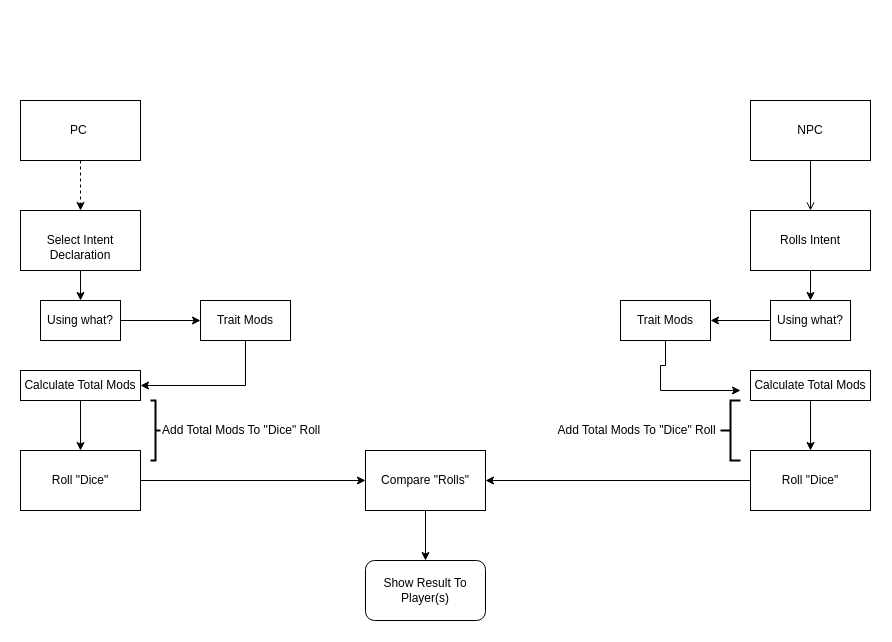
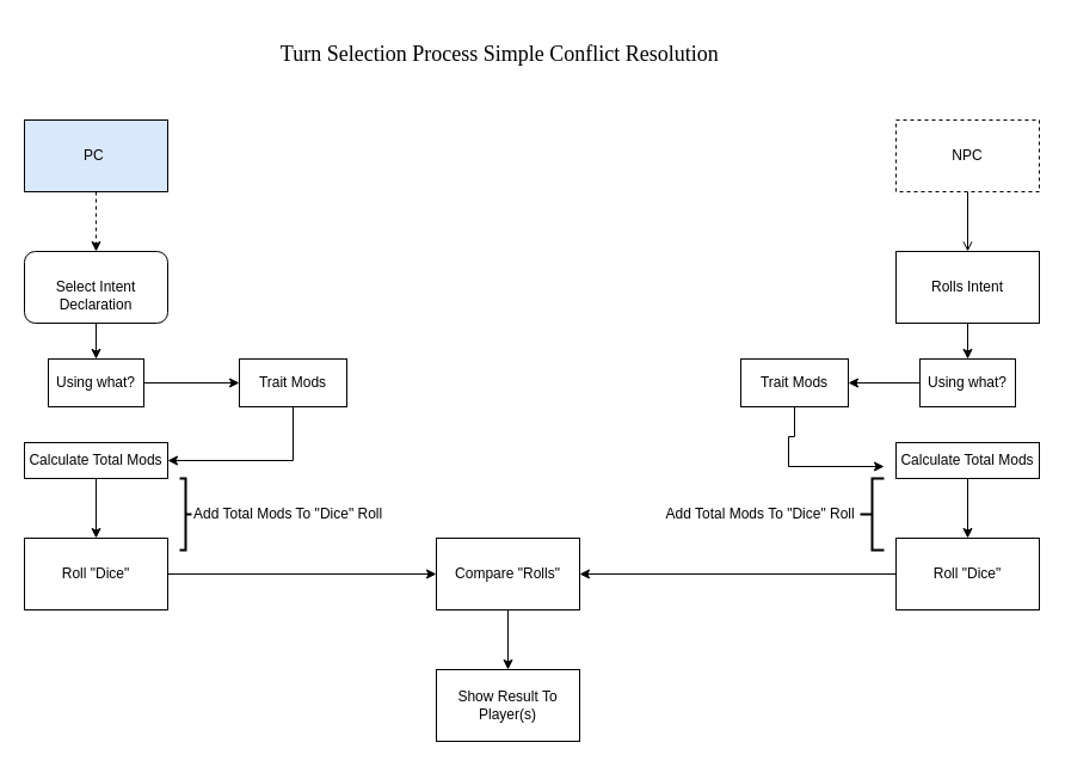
+ <mxCell id="2" value="&lt;font face=&quot;Times New Roman&quot; style=&quot;font-size: 18px&quot;&gt;Turn Selection Process Simple Conflict Resolution&amp;nbsp; &amp;nbsp;&lt;/font&gt;" style="text;html=1;strokeColor=none;fillColor=none;align=center;verticalAlign=middle;whiteSpace=wrap;rounded=0;" parent="1" vertex="1"><mxGeometry x="230" width="390" height="50" as="geometry" y="20" /></mxCell>
- <mxCell id="4" value="PC&amp;nbsp;" style="rounded=0;whiteSpace=wrap;html=1;" parent="1" vertex="1"><mxGeometry y="100" width="120" height="60" as="geometry" x="20" /></mxCell>
+ <mxCell id="4" value="PC&amp;nbsp;" style="rounded=0;whiteSpace=wrap;html=1;fillColor=#dae8fc;" parent="1" vertex="1"><mxGeometry y="100" width="120" height="60" as="geometry" x="20" /></mxCell>
- <mxCell id="6" value="NPC" style="rounded=0;whiteSpace=wrap;html=1;" parent="1" vertex="1"><mxGeometry x="750" y="100" width="120" height="60" as="geometry" /></mxCell>
+ <mxCell id="6" value="NPC" style="rounded=0;whiteSpace=wrap;html=1;dashed=1;" parent="1" vertex="1"><mxGeometry x="750" y="100" width="120" height="60" as="geometry" /></mxCell>
- <mxCell id="8" value="&lt;br&gt;Select Intent Declaration" style="rounded=0;whiteSpace=wrap;html=1;" parent="1" vertex="1"><mxGeometry y="210" width="120" height="60" as="geometry" x="20" /></mxCell>
+ <mxCell id="8" value="&lt;br&gt;Select Intent Declaration" style="whiteSpace=wrap;html=1;rounded=1;" parent="1" vertex="1"><mxGeometry y="210" width="120" height="60" as="geometry" x="20" /></mxCell>
- <mxCell id="29" value="Show Result To Player(s)" style="whiteSpace=wrap;html=1;rounded=1;" parent="1" vertex="1"><mxGeometry x="365" y="560" width="120" height="60" as="geometry" /></mxCell>
+ <mxCell id="29" value="Show Result To Player(s)" style="rounded=0;whiteSpace=wrap;html=1;" parent="1" vertex="1"><mxGeometry x="365" y="560" width="120" height="60" as="geometry" /></mxCell>
